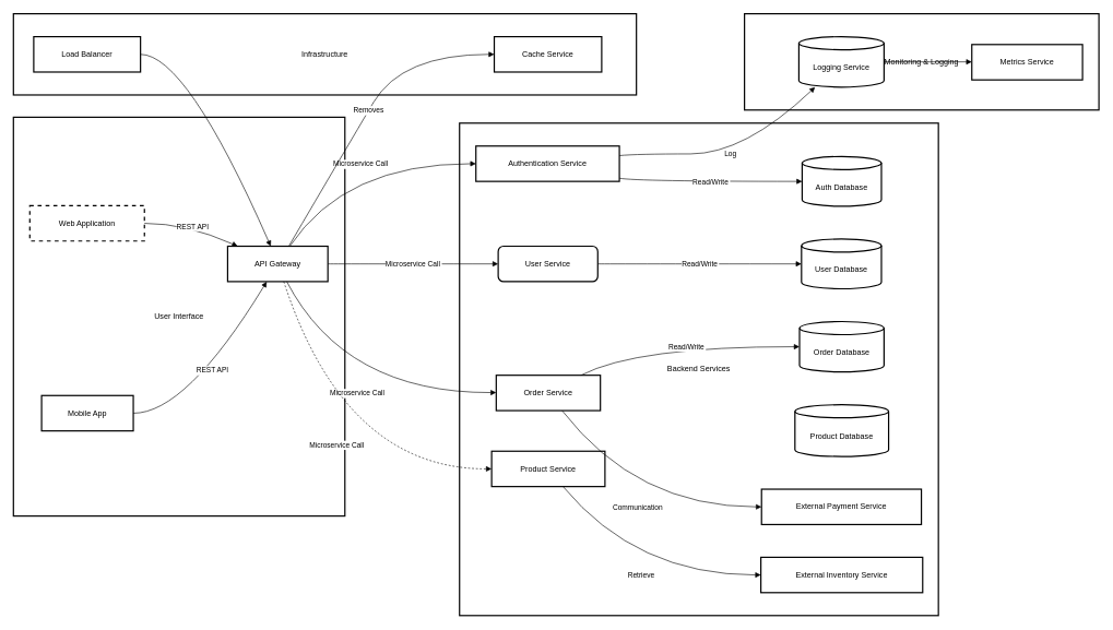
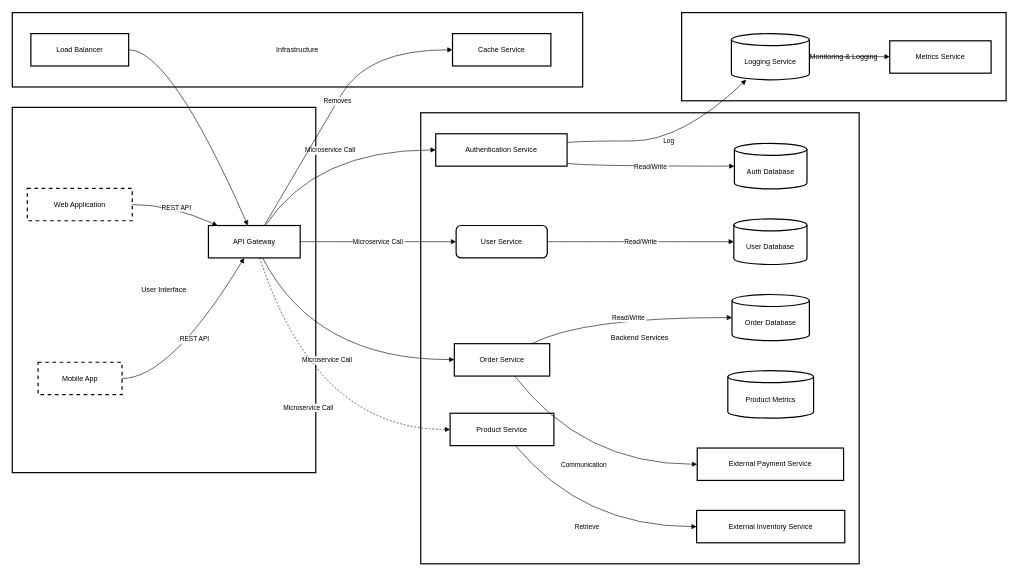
- <mxCell id="8" value="Mobile App" style="whiteSpace=wrap;strokeWidth=2;" vertex="1" parent="1"><mxGeometry x="63" y="603" width="140" height="54" as="geometry" /></mxCell>
+ <mxCell id="8" value="Mobile App" style="whiteSpace=wrap;strokeWidth=2;dashed=1;" vertex="1" parent="1"><mxGeometry x="63" y="603" width="140" height="54" as="geometry" /></mxCell>
- <mxCell id="16" value="Product Database" style="shape=cylinder3;boundedLbl=1;backgroundOutline=1;size=10;strokeWidth=2;whiteSpace=wrap;" vertex="1" parent="1"><mxGeometry x="1213" y="617" width="143" height="79" as="geometry" /></mxCell>
+ <mxCell id="16" value="Product Metrics" style="shape=cylinder3;boundedLbl=1;backgroundOutline=1;size=10;strokeWidth=2;whiteSpace=wrap;" vertex="1" parent="1"><mxGeometry x="1213" y="617" width="143" height="79" as="geometry" /></mxCell>
